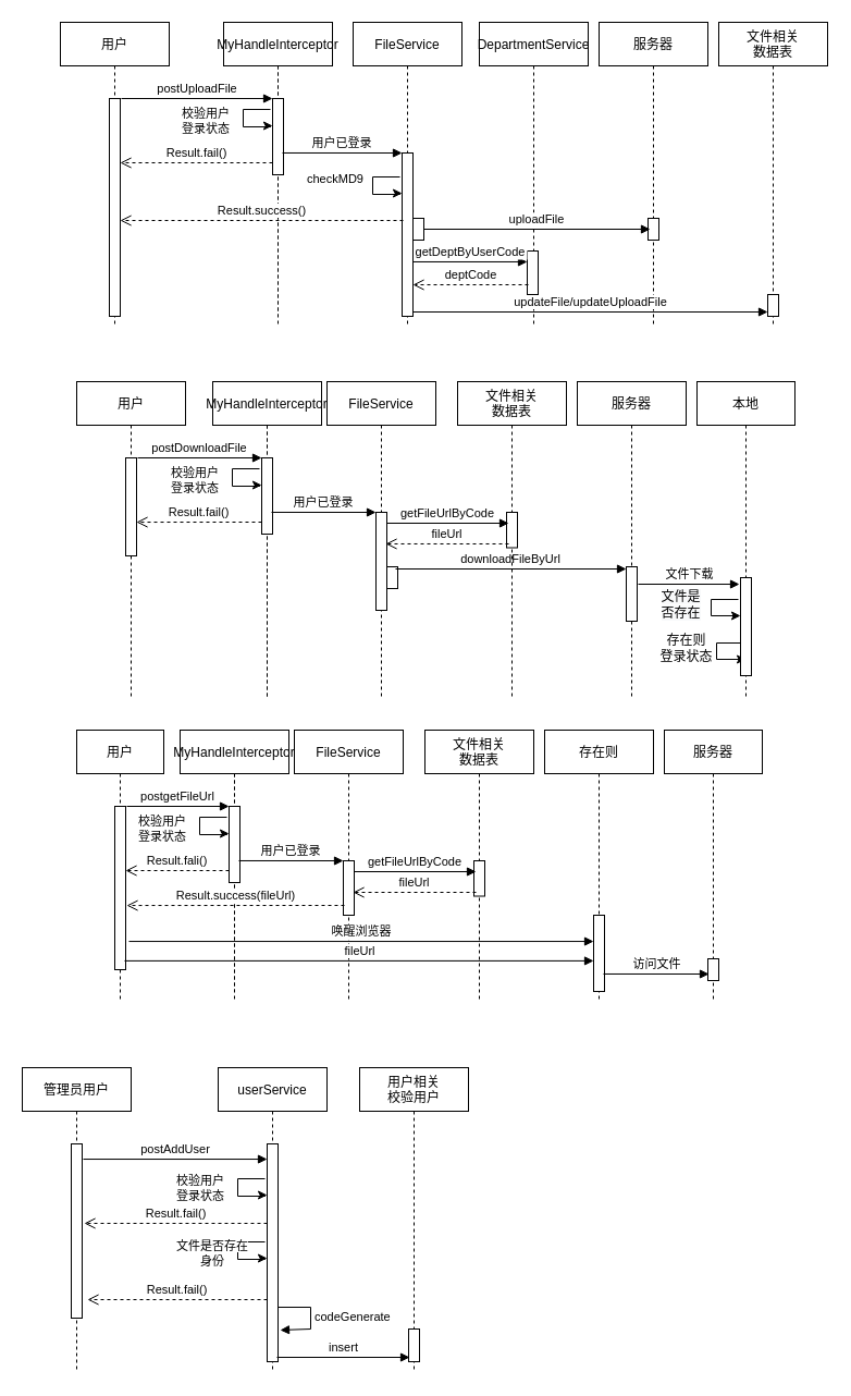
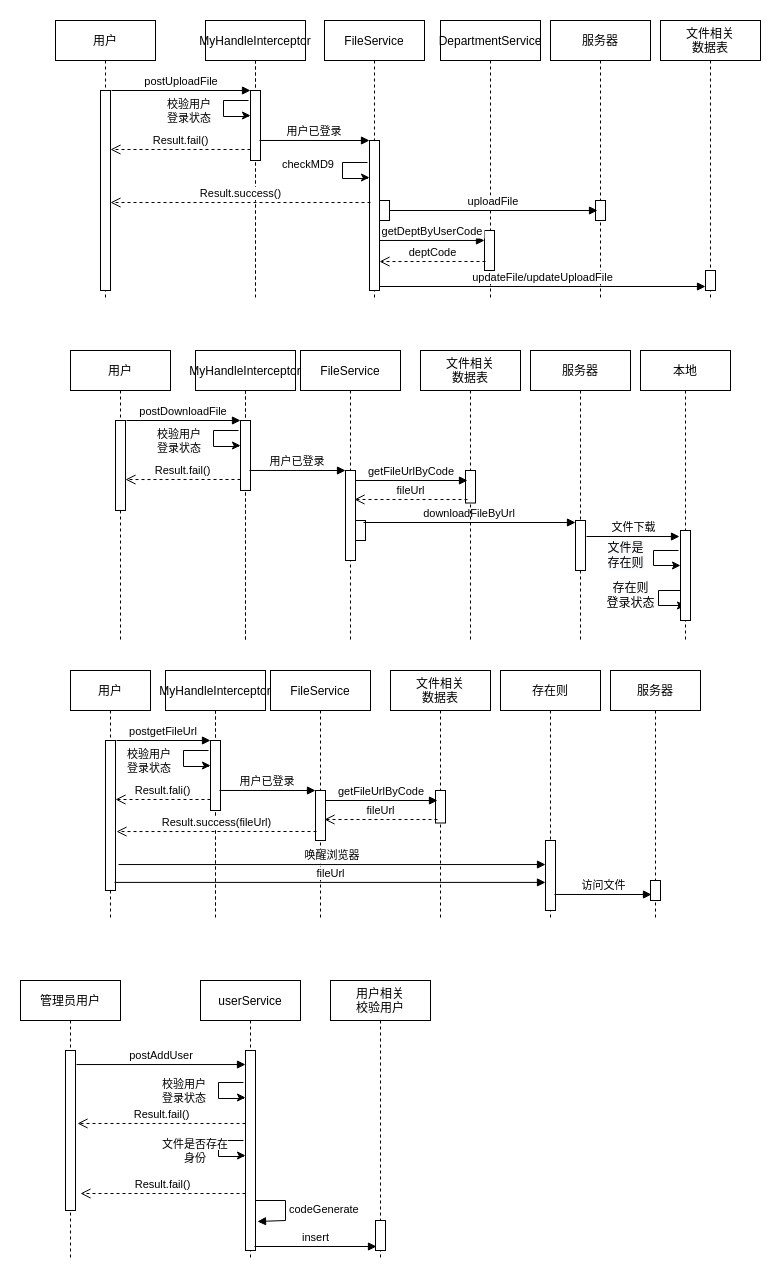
- <mxCell id="37" value="&lt;span style=&quot;color: rgb(0 , 0 , 0) ; font-family: &amp;#34;helvetica&amp;#34; ; font-size: 12px ; font-style: normal ; font-weight: 400 ; letter-spacing: normal ; text-align: center ; text-indent: 0px ; text-transform: none ; word-spacing: 0px ; background-color: rgb(248 , 249 , 250) ; display: inline ; float: none&quot;&gt;文件是&lt;/span&gt;&lt;br style=&quot;color: rgb(0 , 0 , 0) ; font-family: &amp;#34;helvetica&amp;#34; ; font-size: 12px ; font-style: normal ; font-weight: 400 ; letter-spacing: normal ; text-align: center ; text-indent: 0px ; text-transform: none ; word-spacing: 0px ; background-color: rgb(248 , 249 , 250)&quot;&gt;&lt;span style=&quot;color: rgb(0 , 0 , 0) ; font-family: &amp;#34;helvetica&amp;#34; ; font-size: 12px ; font-style: normal ; font-weight: 400 ; letter-spacing: normal ; text-align: center ; text-indent: 0px ; text-transform: none ; word-spacing: 0px ; background-color: rgb(248 , 249 , 250) ; display: inline ; float: none&quot;&gt;否存在&lt;/span&gt;" style="text;html=1;align=center;verticalAlign=middle;resizable=0;points=[];autosize=1;strokeColor=none;fillColor=none;" parent="34" vertex="1"><mxGeometry x="70" y="190" width="50" height="30" as="geometry" /></mxCell>
+ <mxCell id="37" value="&lt;span style=&quot;color: rgb(0 , 0 , 0) ; font-family: &amp;#34;helvetica&amp;#34; ; font-size: 12px ; font-style: normal ; font-weight: 400 ; letter-spacing: normal ; text-align: center ; text-indent: 0px ; text-transform: none ; word-spacing: 0px ; background-color: rgb(248 , 249 , 250) ; display: inline ; float: none&quot;&gt;文件是&lt;/span&gt;&lt;br style=&quot;color: rgb(0 , 0 , 0) ; font-family: &amp;#34;helvetica&amp;#34; ; font-size: 12px ; font-style: normal ; font-weight: 400 ; letter-spacing: normal ; text-align: center ; text-indent: 0px ; text-transform: none ; word-spacing: 0px ; background-color: rgb(248 , 249 , 250)&quot;&gt;&lt;span style=&quot;color: rgb(0 , 0 , 0) ; font-family: &amp;#34;helvetica&amp;#34; ; font-size: 12px ; font-style: normal ; font-weight: 400 ; letter-spacing: normal ; text-align: center ; text-indent: 0px ; text-transform: none ; word-spacing: 0px ; background-color: rgb(248 , 249 , 250) ; display: inline ; float: none&quot;&gt;存在则&lt;/span&gt;" style="text;html=1;align=center;verticalAlign=middle;resizable=0;points=[];autosize=1;strokeColor=none;fillColor=none;" parent="34" vertex="1"><mxGeometry x="70" y="190" width="50" height="30" as="geometry" /></mxCell>
